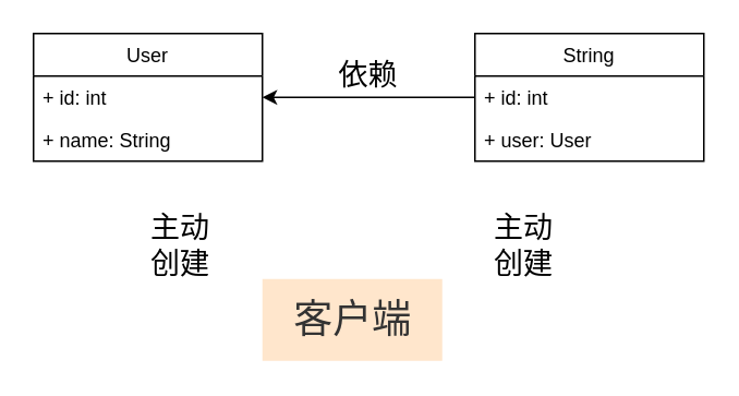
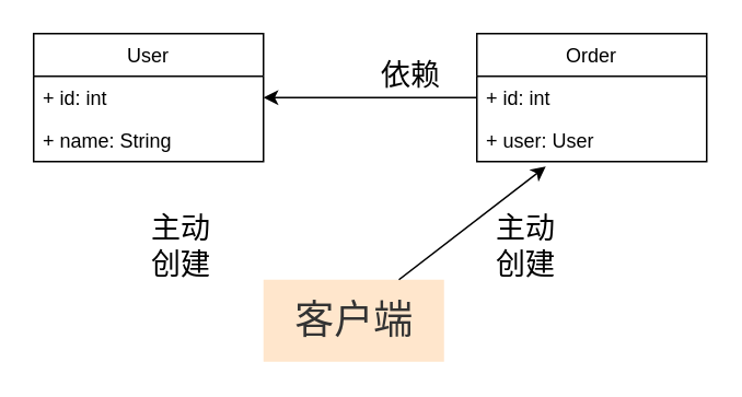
- <mxCell id="5" value="String" style="swimlane;fontStyle=0;childLayout=stackLayout;horizontal=1;startSize=26;fillColor=none;horizontalStack=0;resizeParent=1;resizeParentMax=0;resizeLast=0;collapsible=1;marginBottom=0;" vertex="1" parent="1"><mxGeometry x="290" y="20" width="140" height="78" as="geometry" /></mxCell>
+ <mxCell id="5" value="Order" style="swimlane;fontStyle=0;childLayout=stackLayout;horizontal=1;startSize=26;fillColor=none;horizontalStack=0;resizeParent=1;resizeParentMax=0;resizeLast=0;collapsible=1;marginBottom=0;" vertex="1" parent="1"><mxGeometry x="290" y="20" width="140" height="78" as="geometry" /></mxCell>
- <mxCell id="8" value="&lt;font style=&quot;font-size: 18px&quot;&gt;依赖&lt;/font&gt;" style="text;html=1;strokeColor=none;fillColor=none;align=center;verticalAlign=middle;whiteSpace=wrap;rounded=0;" vertex="1" parent="1"><mxGeometry x="205" y="36" width="40" height="20" as="geometry" /></mxCell>
+ <mxCell id="8" value="&lt;font style=&quot;font-size: 18px&quot;&gt;依赖&lt;/font&gt;" style="text;html=1;strokeColor=none;fillColor=none;align=center;verticalAlign=middle;whiteSpace=wrap;rounded=0;" vertex="1" parent="1"><mxGeometry x="230" y="36" width="40" height="20" as="geometry" /></mxCell>
+ <mxCell id="10" value="" style="endArrow=classic;html=1;exitX=0.75;exitY=0;exitDx=0;exitDy=0;entryX=0.3;entryY=1.115;entryDx=0;entryDy=0;entryPerimeter=0;" edge="1" parent="1" source="9" target="7"><mxGeometry width="50" height="50" relative="1" as="geometry"><mxPoint x="360" y="220" as="sourcePoint" /><mxPoint x="410" y="170" as="targetPoint" /></mxGeometry></mxCell>
